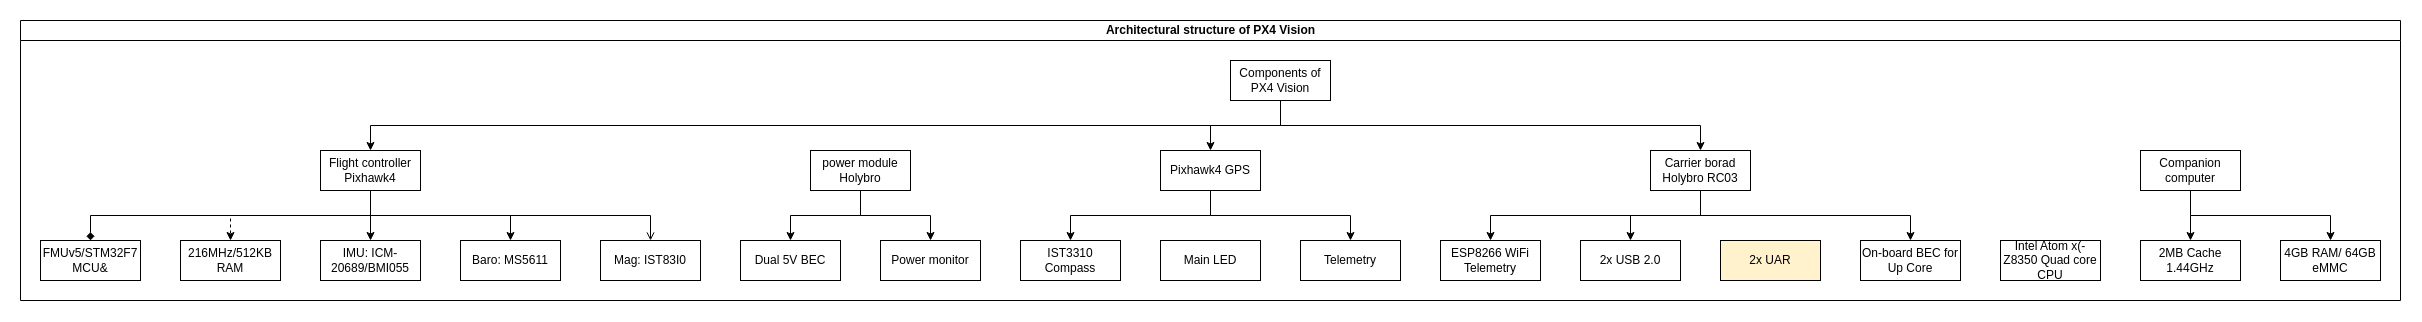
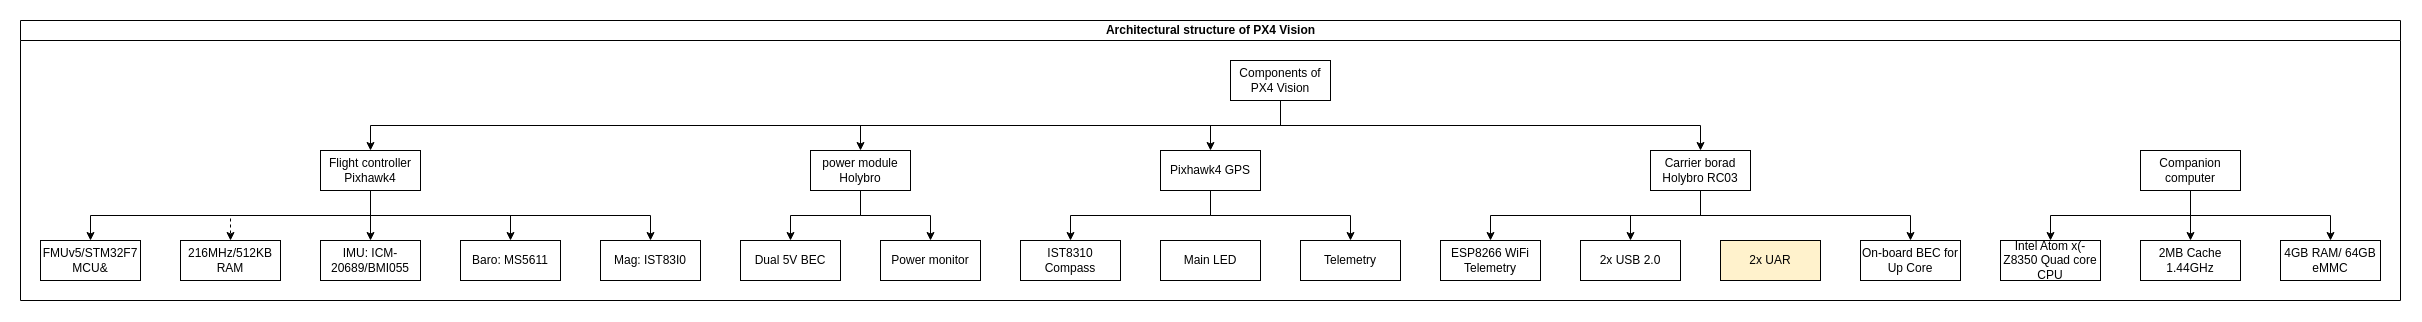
+ <mxCell id="7" value="" style="edgeStyle=elbowEdgeStyle;elbow=vertical;html=1;rounded=0;" parent="2" source="3" target="6" edge="1"><mxGeometry relative="1" as="geometry" /></mxCell>
+ <mxCell id="39" value="" style="edgeStyle=elbowEdgeStyle;elbow=vertical;html=1;rounded=0;" parent="2" source="12" target="40" edge="1"><mxGeometry relative="1" as="geometry"><mxPoint x="-2134" y="300" as="sourcePoint" /></mxGeometry></mxCell>
- <mxCell id="13" value="" style="edgeStyle=elbowEdgeStyle;elbow=vertical;html=1;rounded=0;endArrow=diamond;" parent="2" source="4" target="14" edge="1"><mxGeometry relative="1" as="geometry"><mxPoint x="-21634.6" y="300" as="sourcePoint" /></mxGeometry></mxCell>
+ <mxCell id="13" value="" style="edgeStyle=elbowEdgeStyle;elbow=vertical;html=1;rounded=0;" parent="2" source="4" target="14" edge="1"><mxGeometry relative="1" as="geometry"><mxPoint x="-21634.6" y="300" as="sourcePoint" /></mxGeometry></mxCell>
- <mxCell id="27" value="" style="edgeStyle=elbowEdgeStyle;elbow=vertical;html=1;rounded=0;endArrow=open;" parent="2" source="4" target="28" edge="1"><mxGeometry relative="1" as="geometry"><mxPoint x="-10706.6" y="390" as="sourcePoint" /></mxGeometry></mxCell>
+ <mxCell id="27" value="" style="edgeStyle=elbowEdgeStyle;elbow=vertical;html=1;rounded=0;" parent="2" source="4" target="28" edge="1"><mxGeometry relative="1" as="geometry"><mxPoint x="-10706.6" y="390" as="sourcePoint" /></mxGeometry></mxCell>
- <mxCell id="18" value="IST3310 Compass" style="whiteSpace=wrap;html=1;" parent="2" vertex="1"><mxGeometry x="1000" y="220" width="100" height="40" as="geometry" /></mxCell>
+ <mxCell id="18" value="IST8310 Compass" style="whiteSpace=wrap;html=1;" parent="2" vertex="1"><mxGeometry x="1000" y="220" width="100" height="40" as="geometry" /></mxCell>
